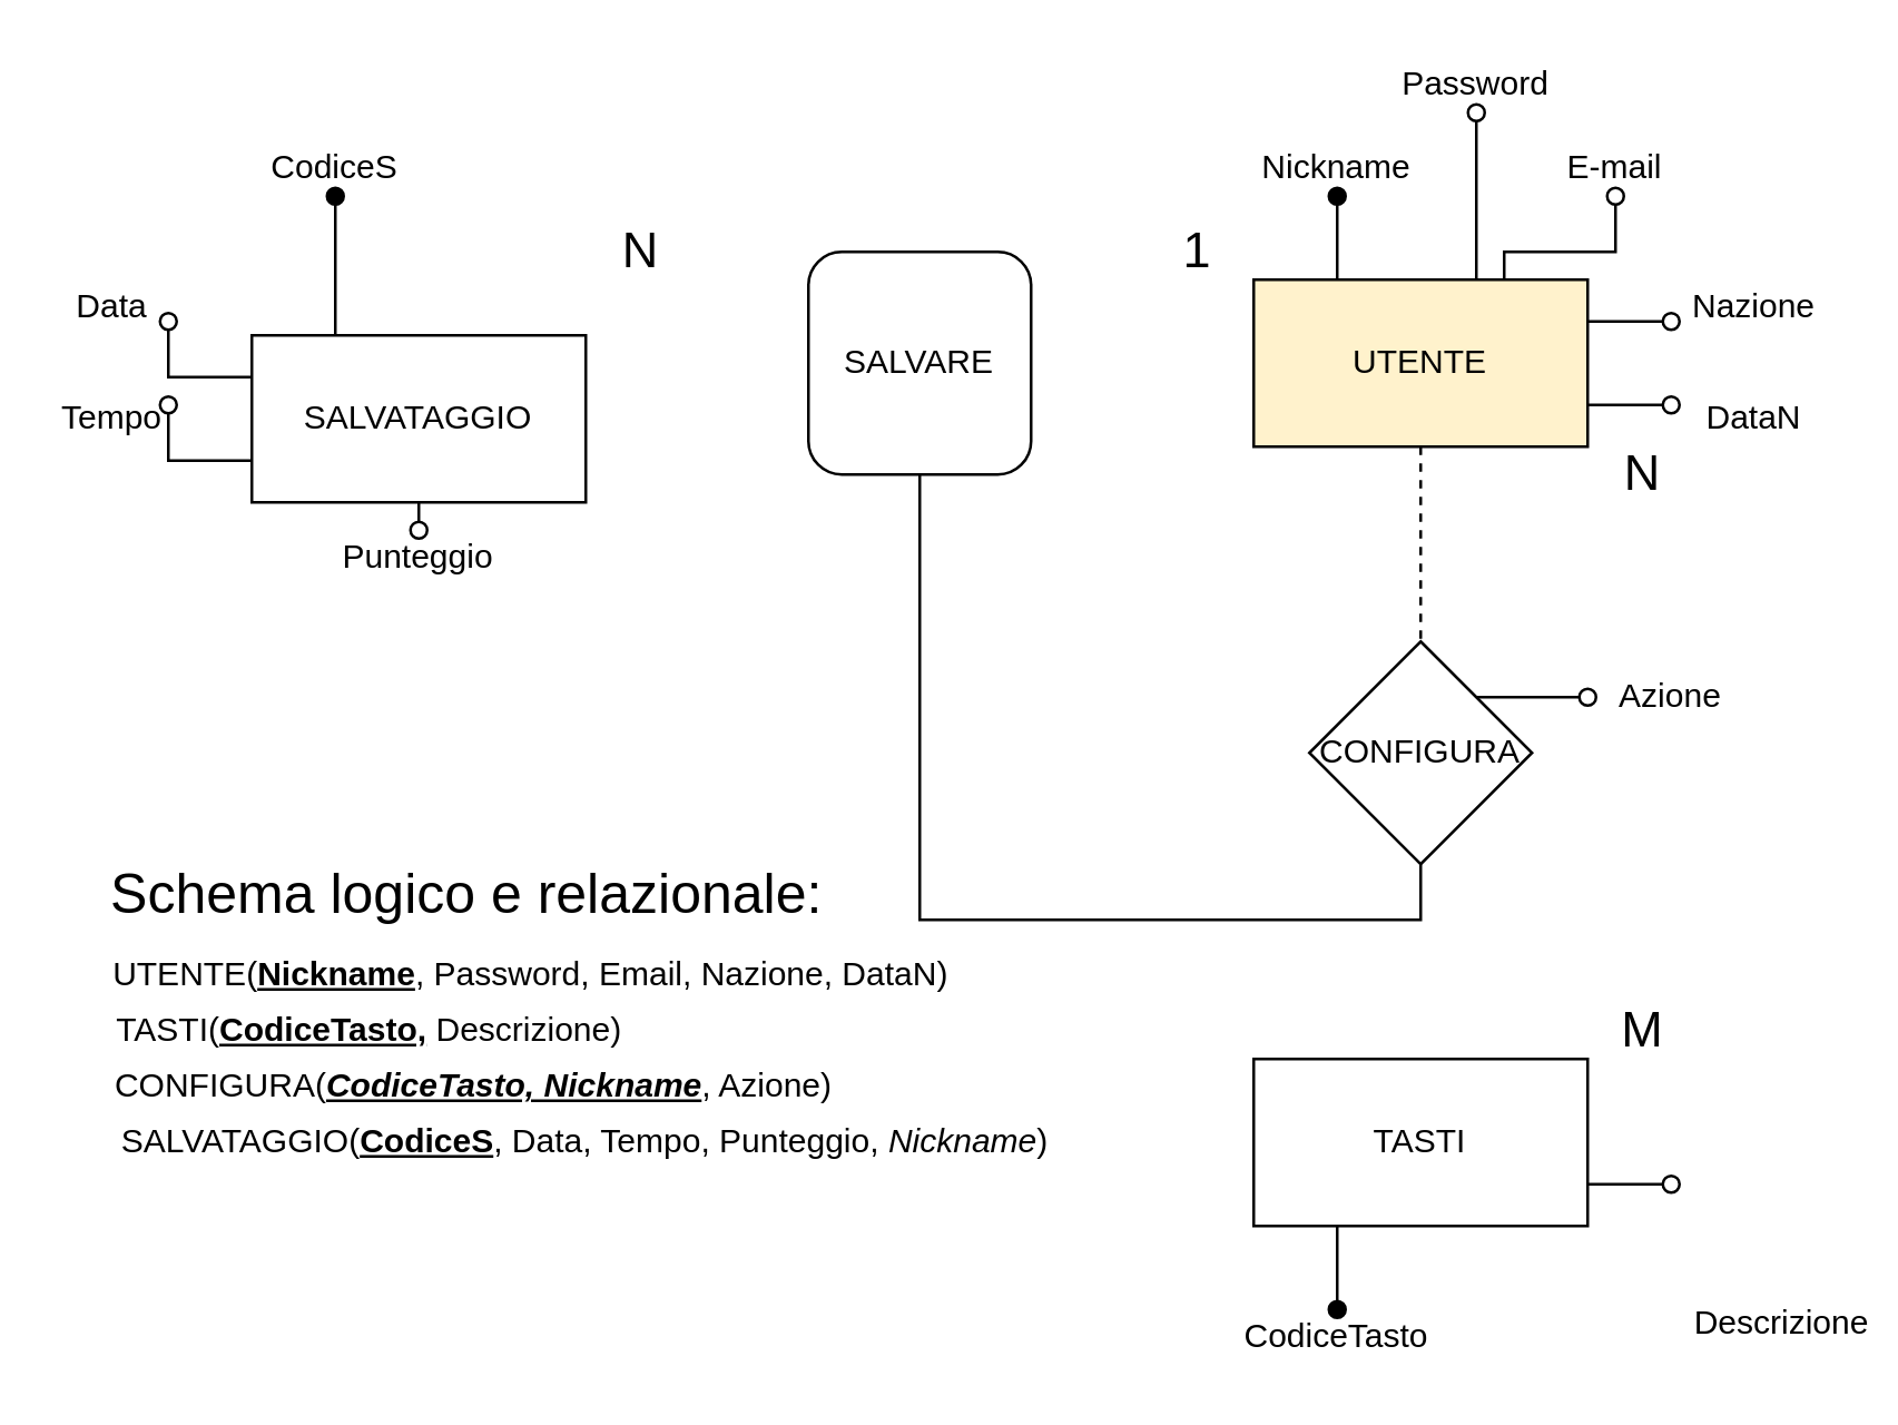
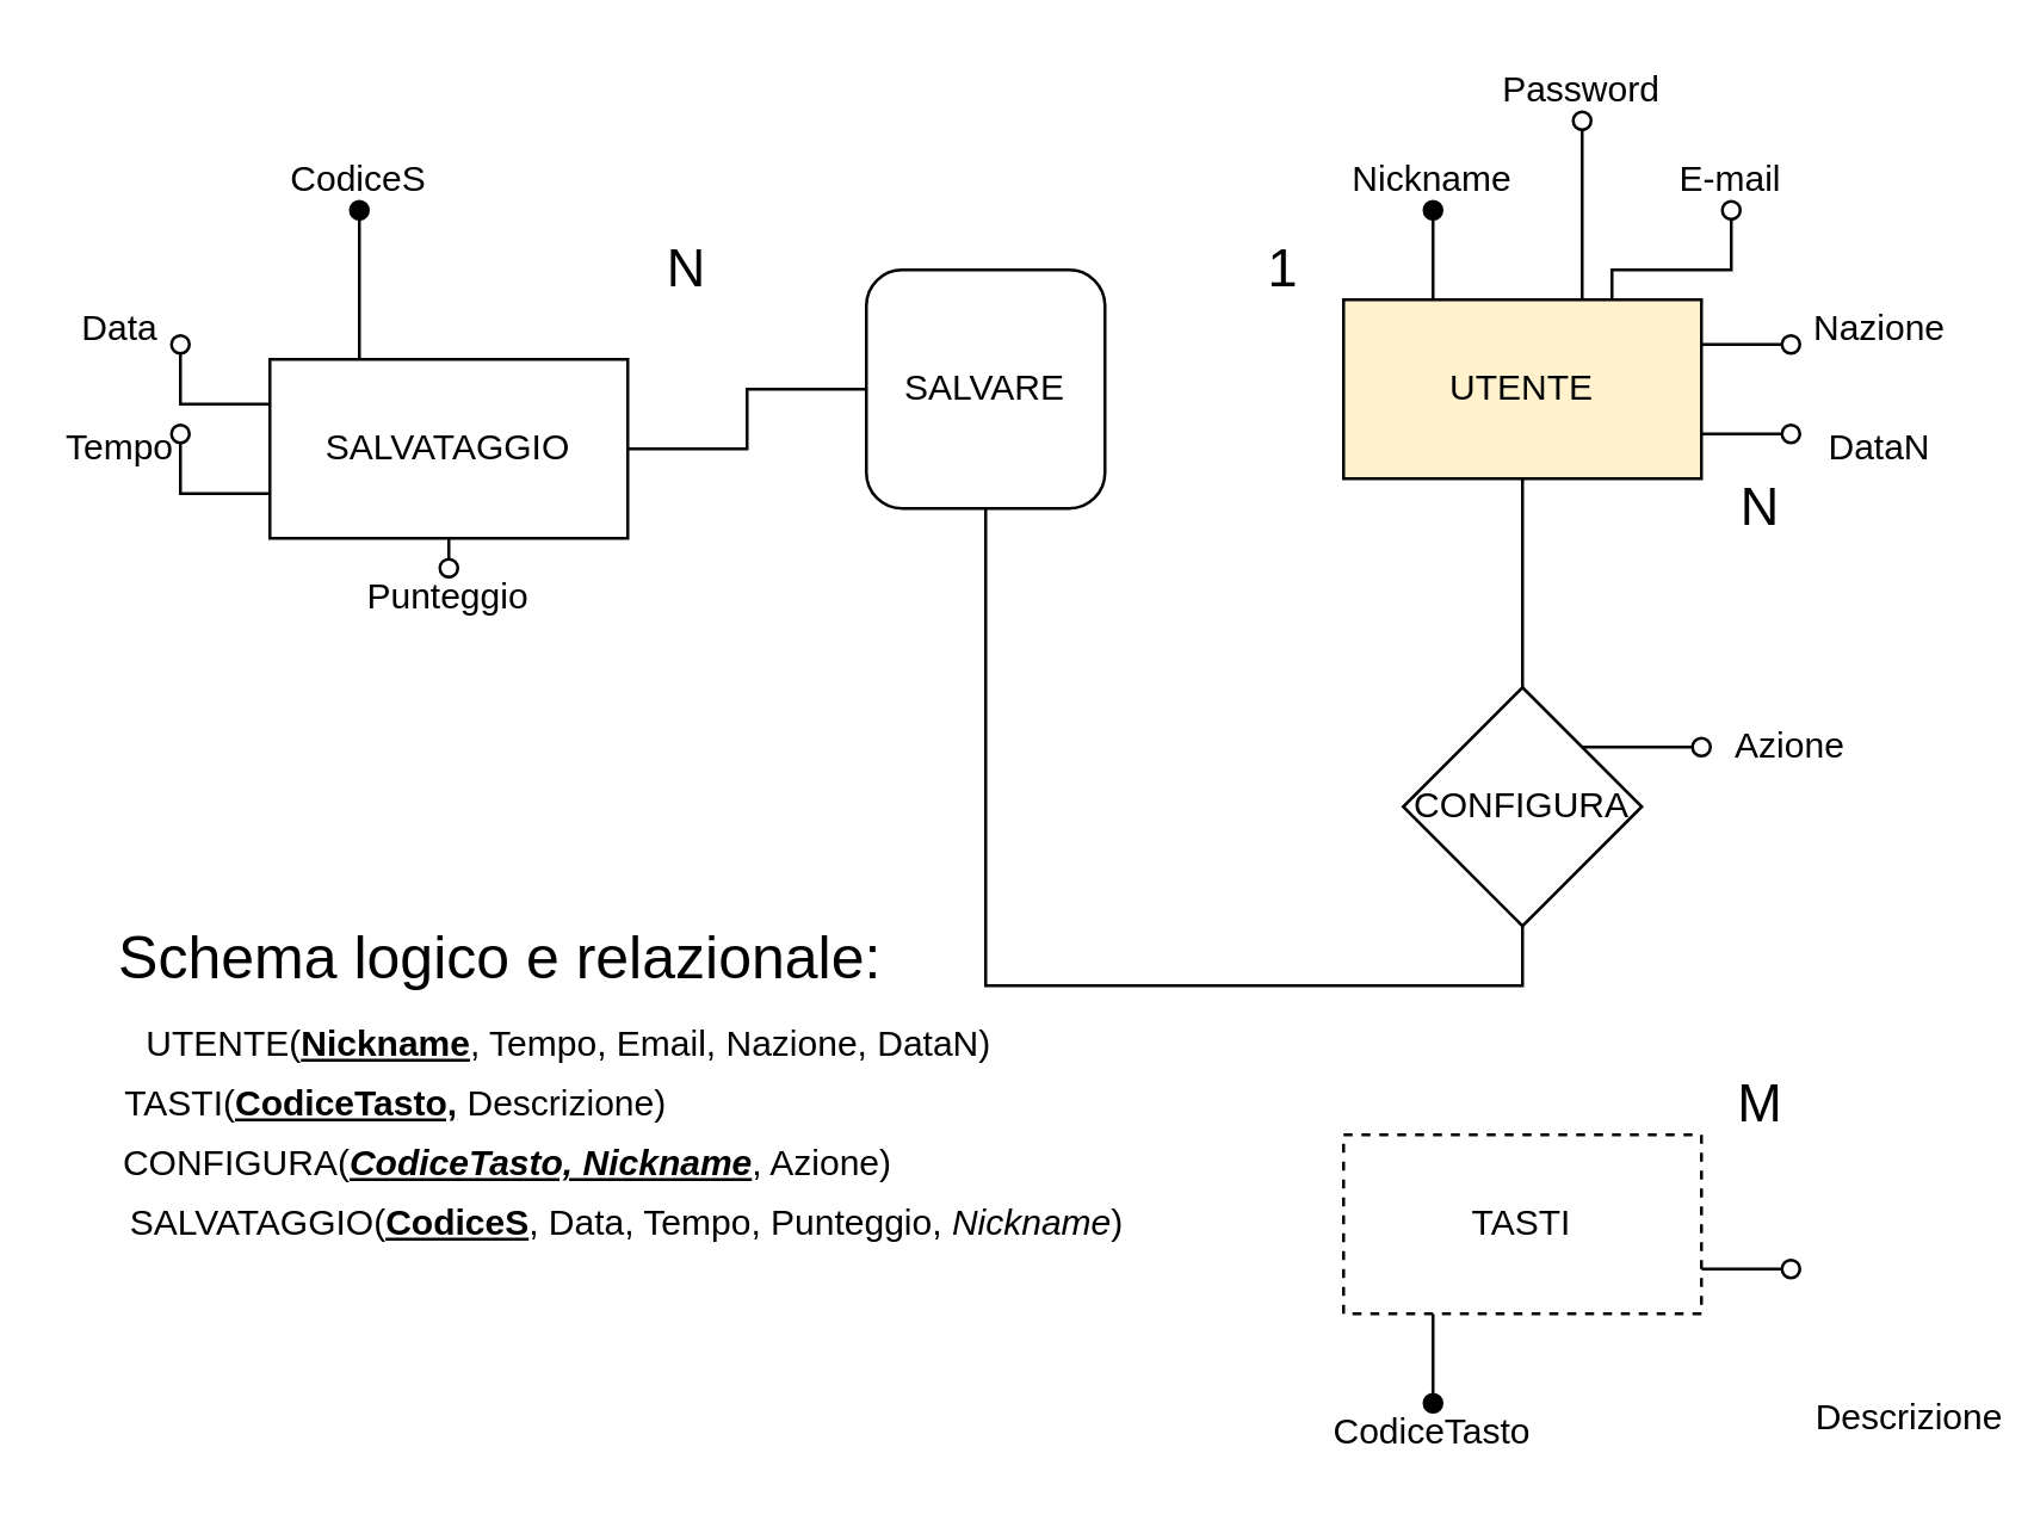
+ <mxCell id="11" style="edgeStyle=orthogonalEdgeStyle;rounded=0;orthogonalLoop=1;jettySize=auto;html=1;exitX=1;exitY=0.5;exitDx=0;exitDy=0;entryX=0;entryY=0.5;entryDx=0;entryDy=0;startArrow=none;startFill=0;endArrow=none;endFill=0;" parent="1" source="12" target="17" edge="1"><mxGeometry relative="1" as="geometry" /></mxCell>
- <mxCell id="23" style="edgeStyle=orthogonalEdgeStyle;rounded=0;orthogonalLoop=1;jettySize=auto;html=1;exitX=0.5;exitY=1;exitDx=0;exitDy=0;entryX=0.5;entryY=0;entryDx=0;entryDy=0;startArrow=none;startFill=0;endArrow=none;endFill=0;dashed=1;" parent="1" source="24" target="32" edge="1"><mxGeometry relative="1" as="geometry" /></mxCell>
+ <mxCell id="23" style="edgeStyle=orthogonalEdgeStyle;rounded=0;orthogonalLoop=1;jettySize=auto;html=1;exitX=0.5;exitY=1;exitDx=0;exitDy=0;entryX=0.5;entryY=0;entryDx=0;entryDy=0;startArrow=none;startFill=0;endArrow=none;endFill=0;" parent="1" source="24" target="32" edge="1"><mxGeometry relative="1" as="geometry" /></mxCell>
- <mxCell id="2" value="UTENTE(&lt;b&gt;&lt;u&gt;Nickname&lt;/u&gt;&lt;/b&gt;, Password, Email, Nazione, DataN)" style="text;html=1;align=center;verticalAlign=middle;resizable=0;points=[];autosize=1;" parent="1" vertex="1"><mxGeometry y="340" width="320" height="20" as="geometry" x="30" /></mxCell>
+ <mxCell id="2" value="UTENTE(&lt;b&gt;&lt;u&gt;Nickname&lt;/u&gt;&lt;/b&gt;, Tempo, Email, Nazione, DataN)" style="text;html=1;align=center;verticalAlign=middle;resizable=0;points=[];autosize=1;" parent="1" vertex="1"><mxGeometry y="340" width="320" height="20" as="geometry" x="30" /></mxCell>
- <mxCell id="35" value="TASTI" style="rounded=0;whiteSpace=wrap;html=1;" parent="1" vertex="1"><mxGeometry x="450" y="380" width="120" height="60" as="geometry" /></mxCell>
+ <mxCell id="35" value="TASTI" style="rounded=0;whiteSpace=wrap;html=1;dashed=1;" parent="1" vertex="1"><mxGeometry x="450" y="380" width="120" height="60" as="geometry" /></mxCell>
